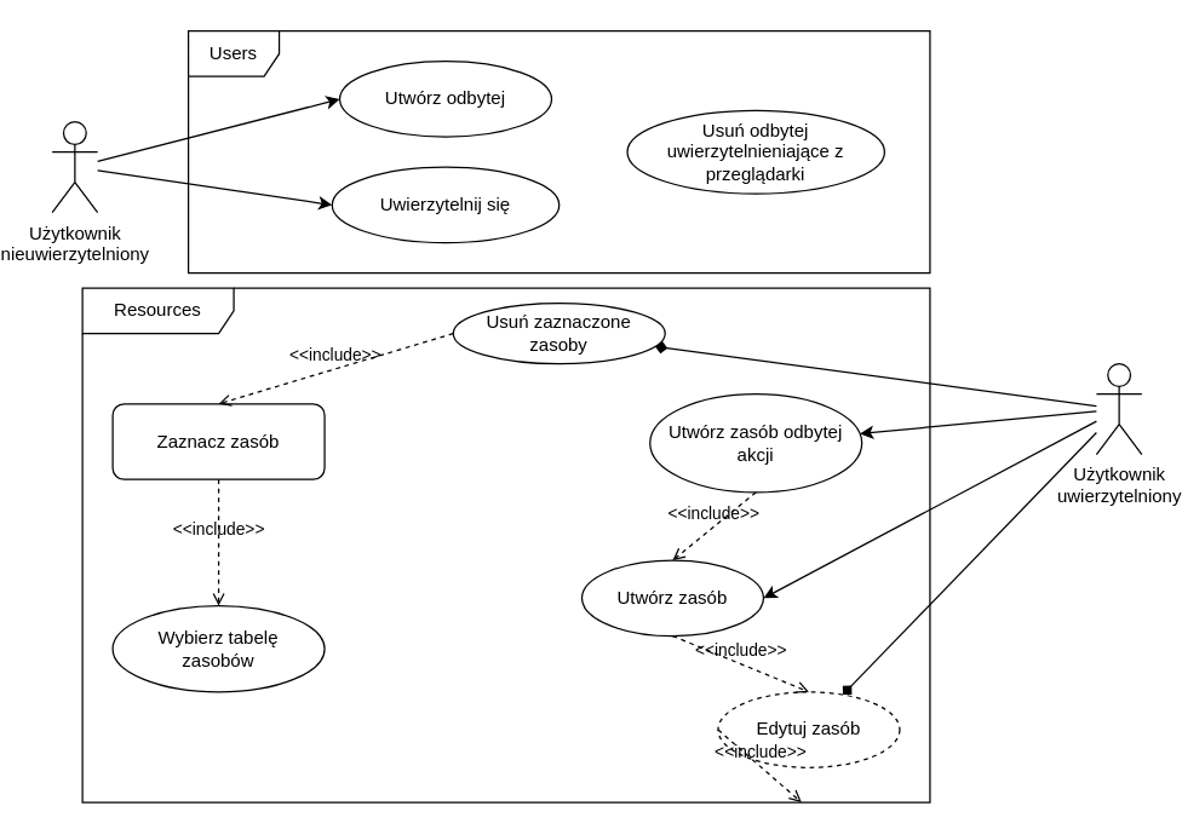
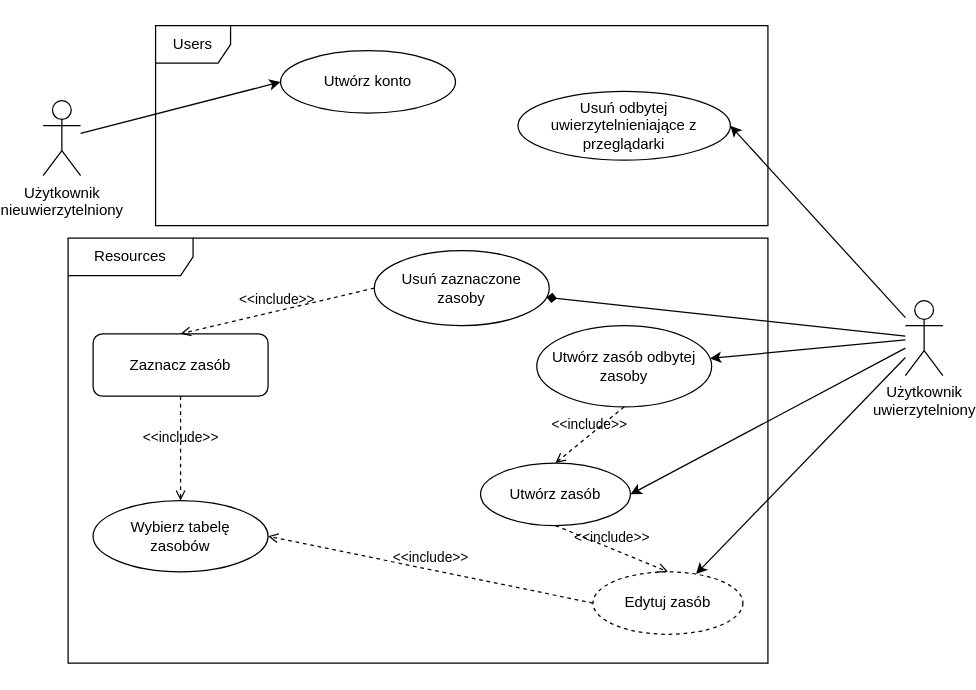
- <mxCell id="13" value="Utwórz odbytej" style="ellipse;whiteSpace=wrap;html=1;fontColor=#000000;" parent="1" vertex="1"><mxGeometry x="210" y="40" width="140" height="50" as="geometry" /></mxCell>
+ <mxCell id="13" value="Utwórz konto" style="ellipse;whiteSpace=wrap;html=1;fontColor=#000000;" parent="1" vertex="1"><mxGeometry x="210" y="40" width="140" height="50" as="geometry" /></mxCell>
- <mxCell id="3" style="edgeStyle=none;rounded=0;orthogonalLoop=1;jettySize=auto;html=1;entryX=0;entryY=0.5;entryDx=0;entryDy=0;fontColor=#000000;" parent="1" source="4" target="14" edge="1"><mxGeometry relative="1" as="geometry" /></mxCell>
- <mxCell id="14" value="Uwierzytelnij się" style="ellipse;whiteSpace=wrap;html=1;fontColor=#000000;" parent="1" vertex="1"><mxGeometry x="205" y="110" width="150" height="50" as="geometry" /></mxCell>
+ <mxCell id="5" style="rounded=0;orthogonalLoop=1;jettySize=auto;html=1;entryX=1;entryY=0.5;entryDx=0;entryDy=0;fontColor=#000000;" parent="1" source="10" target="15" edge="1"><mxGeometry relative="1" as="geometry" /></mxCell>
- <mxCell id="19" value="Usuń zaznaczone &lt;br&gt;zasoby" style="ellipse;whiteSpace=wrap;html=1;fontColor=#000000;" parent="1" vertex="1"><mxGeometry x="285" y="200" width="140" height="40" as="geometry" /></mxCell>
+ <mxCell id="19" value="Usuń zaznaczone &lt;br&gt;zasoby" style="ellipse;whiteSpace=wrap;html=1;fontColor=#000000;" parent="1" vertex="1"><mxGeometry x="285" y="200" width="140" height="60" as="geometry" /></mxCell>
- <mxCell id="21" value="Utwórz zasób odbytej akcji" style="ellipse;whiteSpace=wrap;html=1;fontColor=#000000;" parent="1" vertex="1"><mxGeometry x="415" y="260" width="140" height="65" as="geometry" /></mxCell>
+ <mxCell id="21" value="Utwórz zasób odbytej zasoby" style="ellipse;whiteSpace=wrap;html=1;fontColor=#000000;" parent="1" vertex="1"><mxGeometry x="415" y="260" width="140" height="65" as="geometry" /></mxCell>
- <mxCell id="9" style="edgeStyle=none;rounded=0;orthogonalLoop=1;jettySize=auto;html=1;fontColor=#000000;endArrow=diamond;" parent="1" source="10" target="20" edge="1"><mxGeometry relative="1" as="geometry" /></mxCell>
+ <mxCell id="9" style="edgeStyle=none;rounded=0;orthogonalLoop=1;jettySize=auto;html=1;fontColor=#000000;" parent="1" source="10" target="20" edge="1"><mxGeometry relative="1" as="geometry" /></mxCell>
- <mxCell id="26" value="&amp;lt;&amp;lt;include&amp;gt;&amp;gt;" style="html=1;verticalAlign=bottom;labelBackgroundColor=none;endArrow=open;endFill=0;dashed=1;exitX=0;exitY=0.5;exitDx=0;exitDy=0;" parent="1" source="20" target="12" edge="1"><mxGeometry width="160" relative="1" as="geometry"><mxPoint x="180" y="370" as="sourcePoint" /><mxPoint x="340" y="370" as="targetPoint" /></mxGeometry></mxCell>
+ <mxCell id="26" value="&amp;lt;&amp;lt;include&amp;gt;&amp;gt;" style="html=1;verticalAlign=bottom;labelBackgroundColor=none;endArrow=open;endFill=0;dashed=1;entryX=1;entryY=0.5;entryDx=0;entryDy=0;exitX=0;exitY=0.5;exitDx=0;exitDy=0;" parent="1" source="20" target="16" edge="1"><mxGeometry width="160" relative="1" as="geometry"><mxPoint x="180" y="370" as="sourcePoint" /><mxPoint x="340" y="370" as="targetPoint" /></mxGeometry></mxCell>
